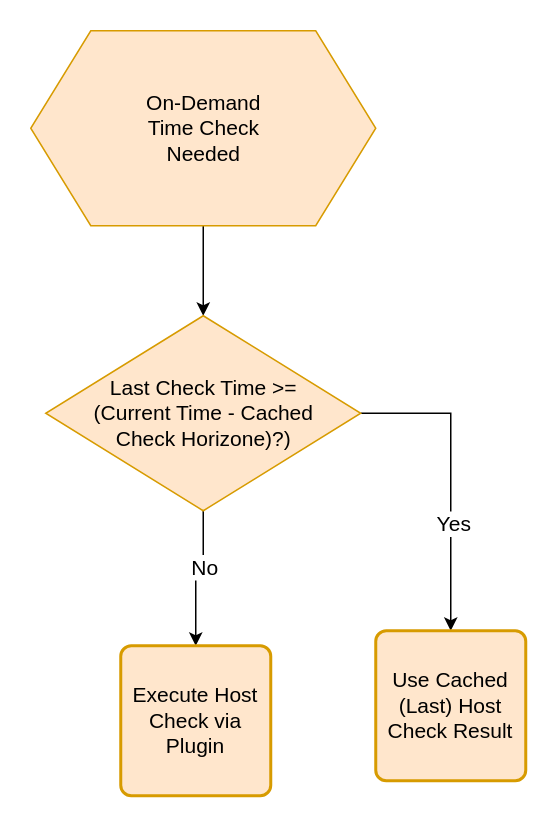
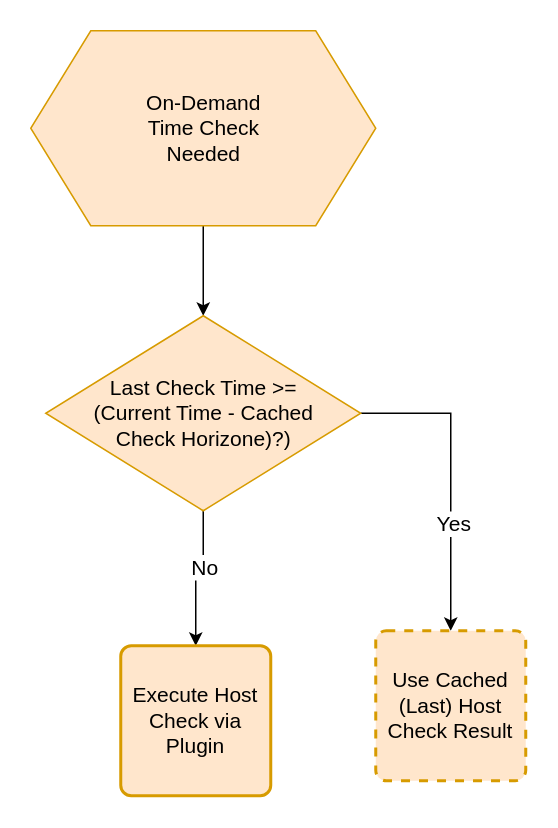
- <mxCell id="12" value="&lt;font style=&quot;font-size: 14px;&quot;&gt;Use Cached&lt;/font&gt;&lt;div&gt;&lt;font style=&quot;font-size: 14px;&quot;&gt;(Last) Host Check Result&lt;/font&gt;&lt;/div&gt;" style="rounded=1;whiteSpace=wrap;html=1;absoluteArcSize=1;arcSize=14;strokeWidth=2;fillColor=#ffe6cc;strokeColor=#d79b00;" vertex="1" parent="1"><mxGeometry x="250" y="420" width="100" height="100" as="geometry" /></mxCell>
+ <mxCell id="12" value="&lt;font style=&quot;font-size: 14px;&quot;&gt;Use Cached&lt;/font&gt;&lt;div&gt;&lt;font style=&quot;font-size: 14px;&quot;&gt;(Last) Host Check Result&lt;/font&gt;&lt;/div&gt;" style="rounded=1;whiteSpace=wrap;html=1;absoluteArcSize=1;arcSize=14;strokeWidth=2;fillColor=#ffe6cc;strokeColor=#d79b00;dashed=1;" vertex="1" parent="1"><mxGeometry x="250" y="420" width="100" height="100" as="geometry" /></mxCell>
